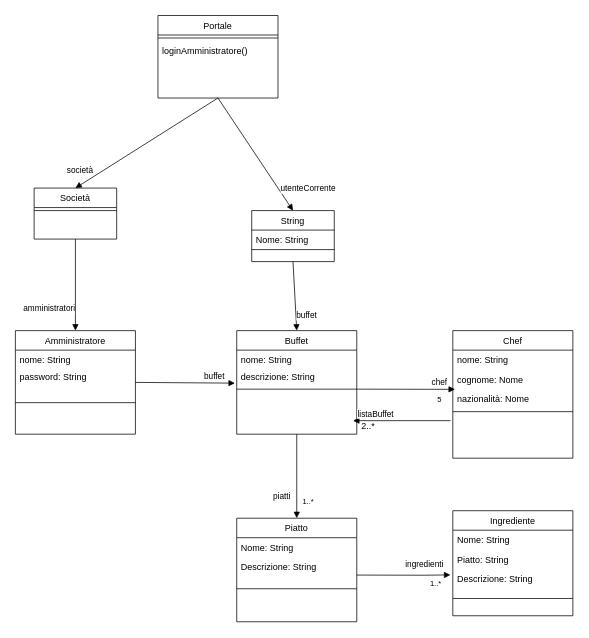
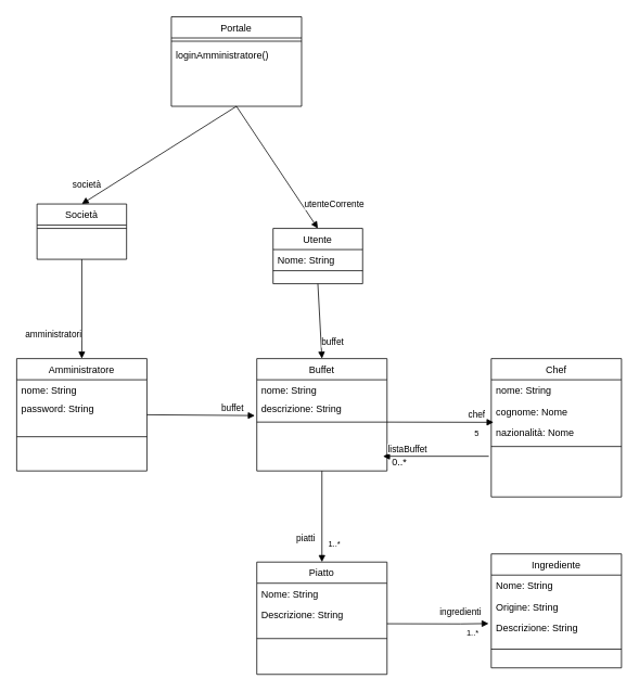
- <mxCell id="39" value="String" style="swimlane;fontStyle=0;align=center;verticalAlign=top;childLayout=stackLayout;horizontal=1;startSize=26;horizontalStack=0;resizeParent=1;resizeLast=0;collapsible=1;marginBottom=0;rounded=0;shadow=0;strokeWidth=1;" parent="1" vertex="1"><mxGeometry x="335" y="280" width="110" height="68" as="geometry"><mxRectangle x="230" y="140" width="160" height="26" as="alternateBounds" /></mxGeometry></mxCell>
+ <mxCell id="39" value="Utente" style="swimlane;fontStyle=0;align=center;verticalAlign=top;childLayout=stackLayout;horizontal=1;startSize=26;horizontalStack=0;resizeParent=1;resizeLast=0;collapsible=1;marginBottom=0;rounded=0;shadow=0;strokeWidth=1;" parent="1" vertex="1"><mxGeometry x="335" y="280" width="110" height="68" as="geometry"><mxRectangle x="230" y="140" width="160" height="26" as="alternateBounds" /></mxGeometry></mxCell>
- <mxCell id="45" value="2..*" style="text;html=1;align=center;verticalAlign=middle;resizable=0;points=[];autosize=1;strokeColor=none;fillColor=none;" vertex="1" parent="1"><mxGeometry x="475" y="558" width="30" height="20" as="geometry" /></mxCell>
+ <mxCell id="45" value="0..*" style="text;html=1;align=center;verticalAlign=middle;resizable=0;points=[];autosize=1;strokeColor=none;fillColor=none;" vertex="1" parent="1"><mxGeometry x="475" y="558" width="30" height="20" as="geometry" /></mxCell>
- <mxCell id="12" value="Piatto: String" style="text;align=left;verticalAlign=top;spacingLeft=4;spacingRight=4;overflow=hidden;rotatable=0;points=[[0,0.5],[1,0.5]];portConstraint=eastwest;" parent="10" vertex="1"><mxGeometry y="52" width="160" height="26" as="geometry" /></mxCell>
+ <mxCell id="12" value="Origine: String" style="text;align=left;verticalAlign=top;spacingLeft=4;spacingRight=4;overflow=hidden;rotatable=0;points=[[0,0.5],[1,0.5]];portConstraint=eastwest;" parent="10" vertex="1"><mxGeometry y="52" width="160" height="26" as="geometry" /></mxCell>
